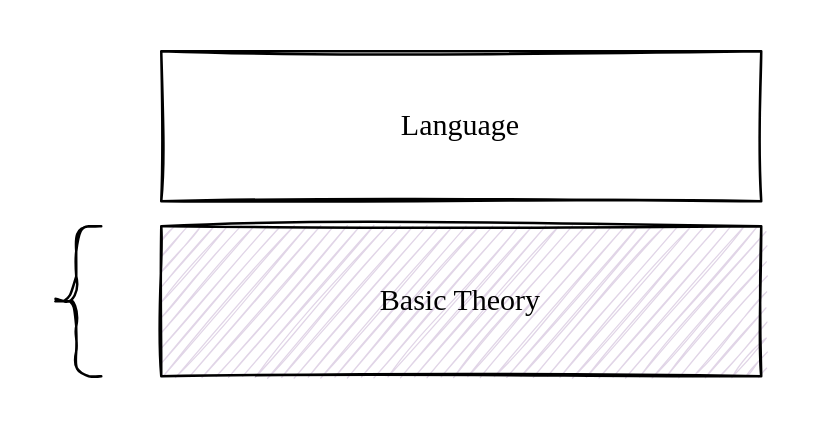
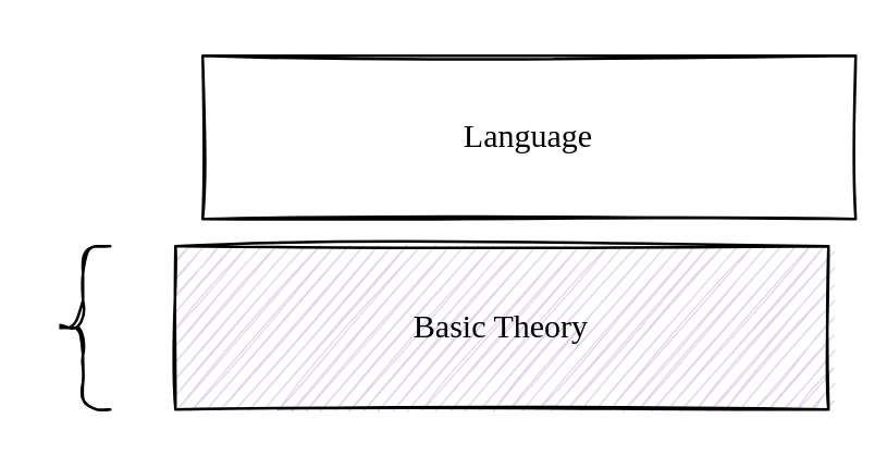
- <mxCell id="3" value="Language" style="rounded=0;whiteSpace=wrap;html=1;sketch=1;fontFamily=Comic Sans MS;" vertex="1" parent="1"><mxGeometry x="64" y="20" width="240" height="60" as="geometry" /></mxCell>
+ <mxCell id="3" value="Language" style="rounded=0;whiteSpace=wrap;html=1;sketch=1;fontFamily=Comic Sans MS;" vertex="1" parent="1"><mxGeometry x="74" y="20" width="240" height="60" as="geometry" /></mxCell>
